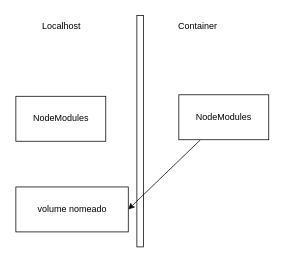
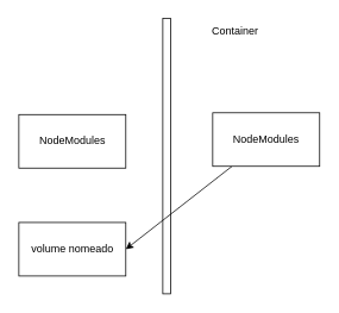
- <mxCell id="4" value="Localhost" style="text;html=1;align=center;verticalAlign=middle;resizable=0;points=[];autosize=1;strokeColor=none;fillColor=none;" parent="1" vertex="1"><mxGeometry x="46" y="22" width="69" height="26" as="geometry" /></mxCell>
- <mxCell id="8" value="volume nomeado" style="whiteSpace=wrap;html=1;" vertex="1" parent="1"><mxGeometry x="20.5" y="249" width="150" height="60" as="geometry" /></mxCell>
+ <mxCell id="8" value="volume nomeado" style="whiteSpace=wrap;html=1;" vertex="1" parent="1"><mxGeometry x="20.5" y="249" width="120" height="60" as="geometry" /></mxCell>
